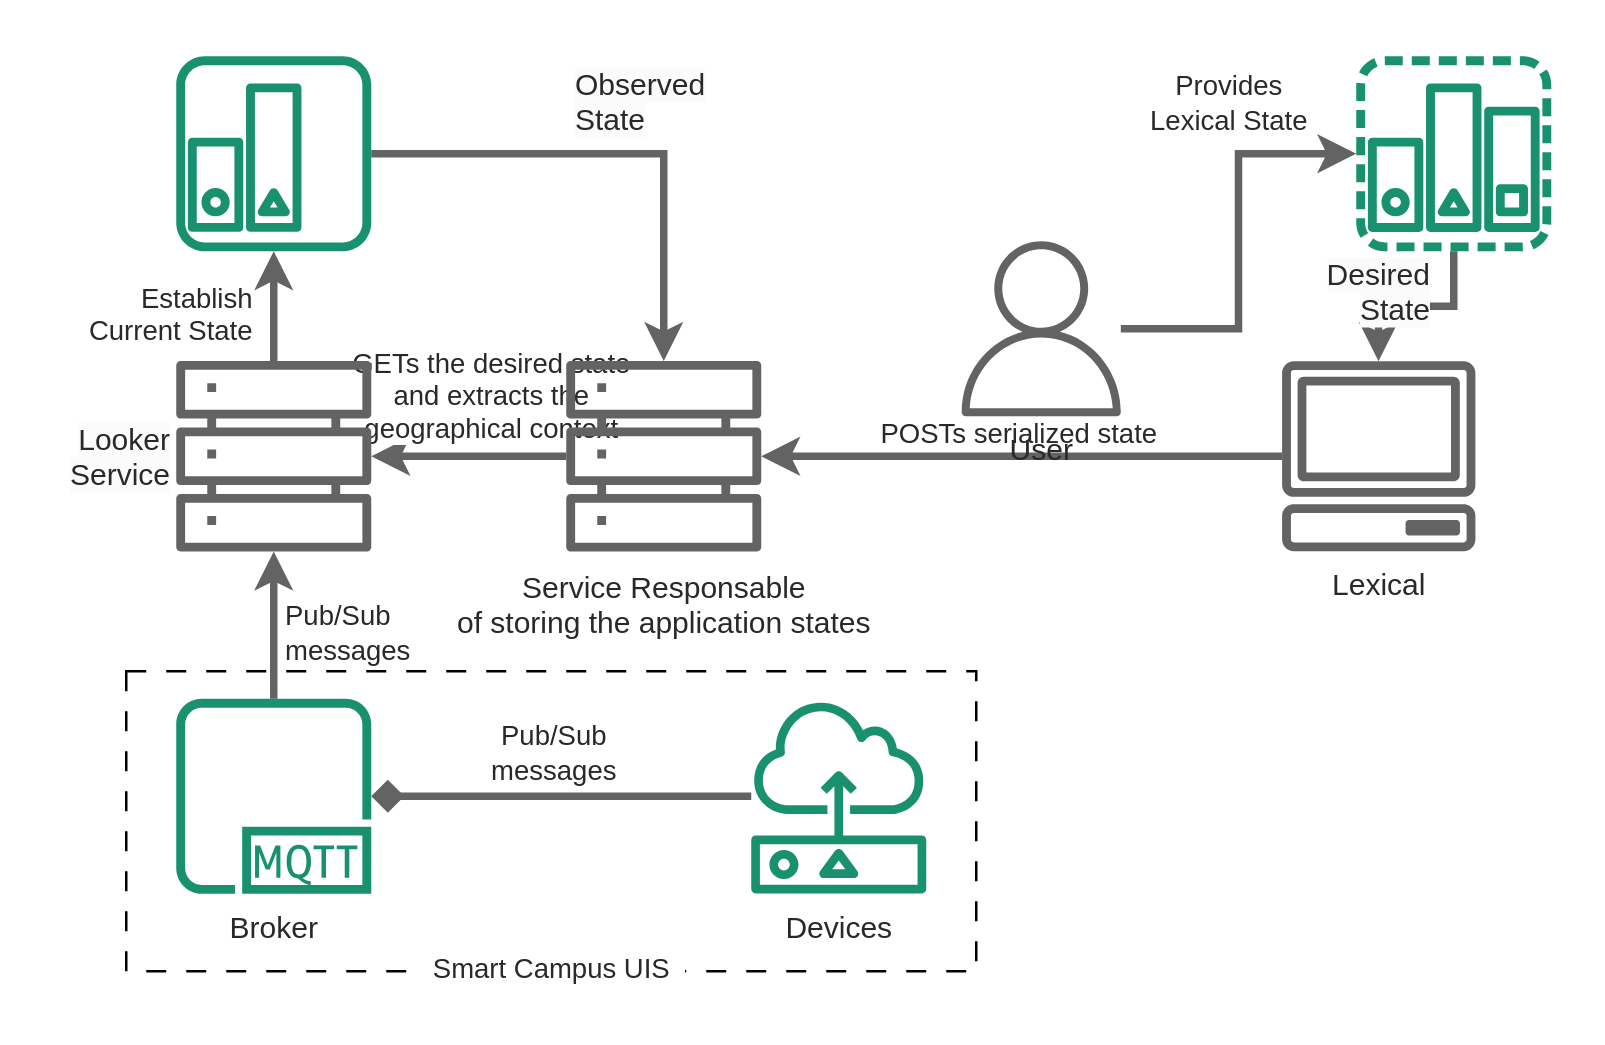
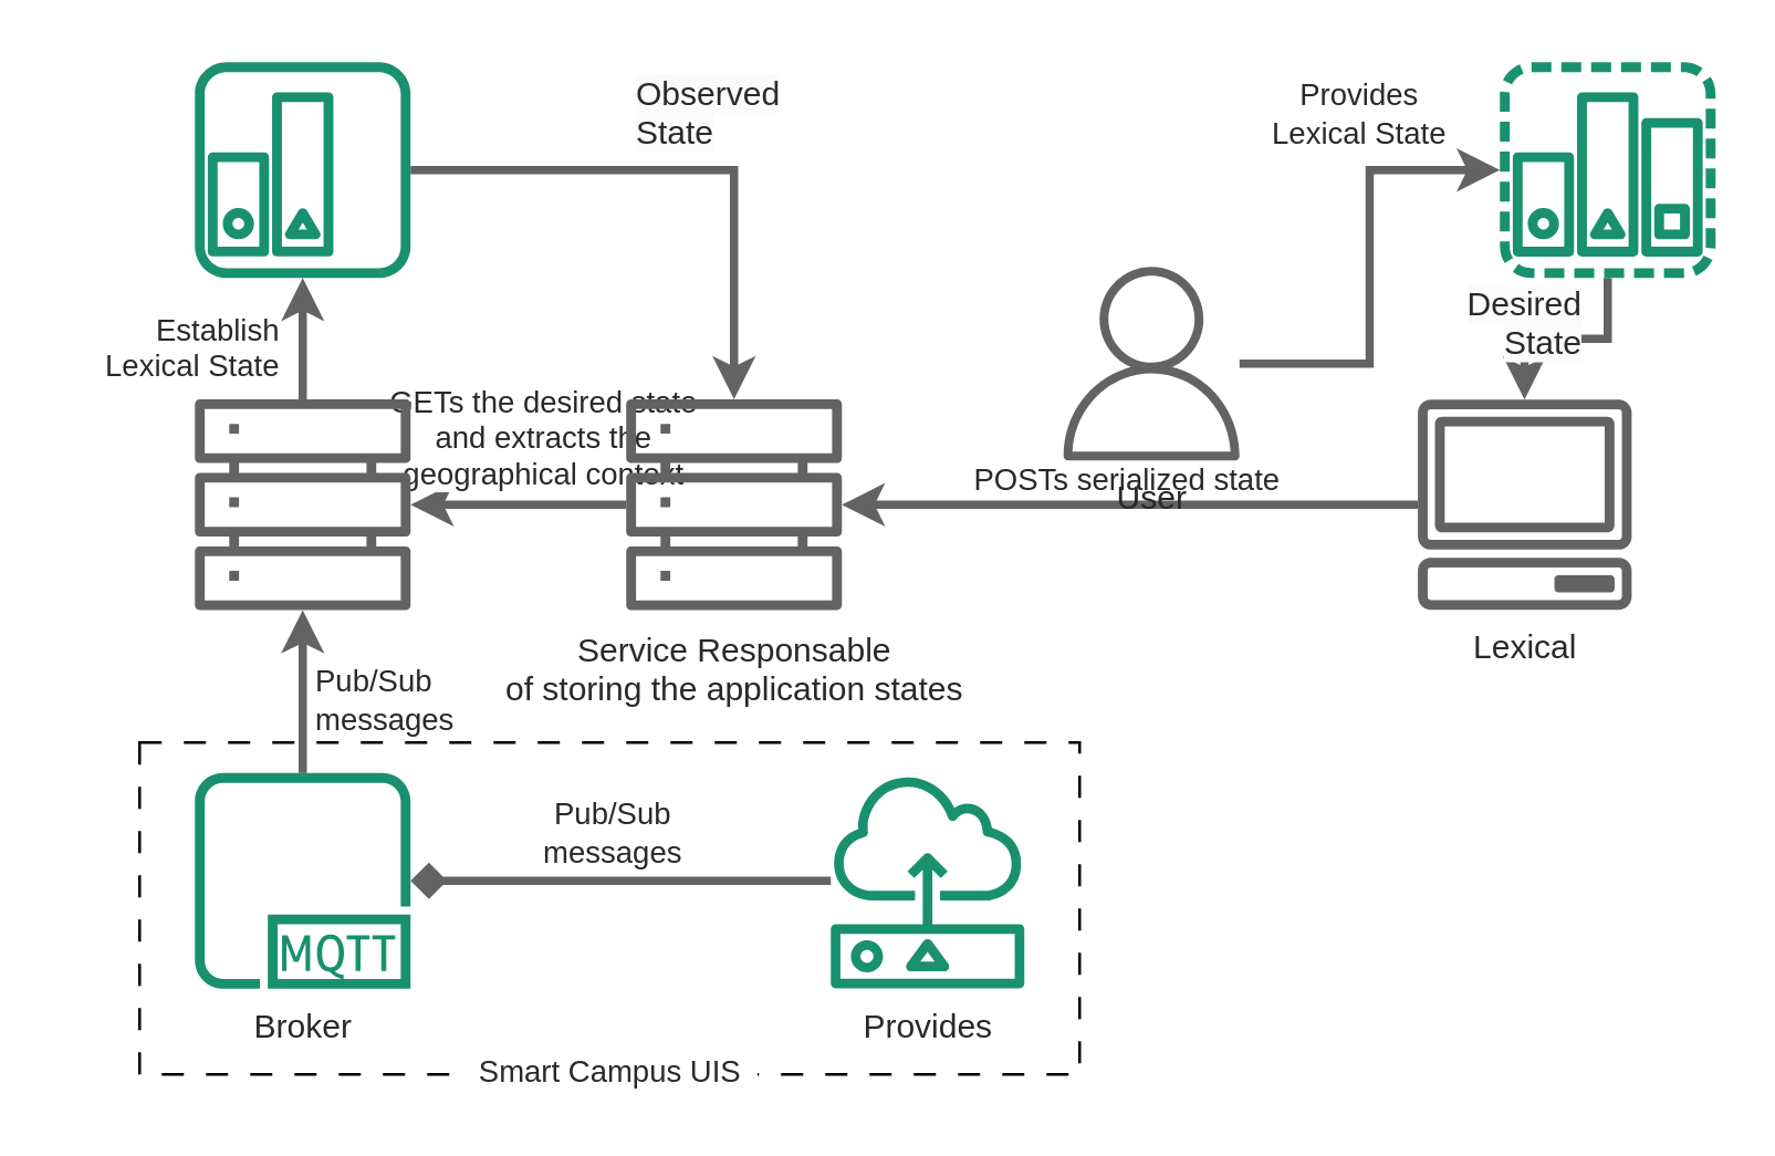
- <mxCell id="22" value="&lt;span style=&quot;font-family: Helvetica; font-size: 11px; font-style: normal; font-variant-ligatures: normal; font-variant-caps: normal; font-weight: 400; letter-spacing: normal; orphans: 2; text-indent: 0px; text-transform: none; widows: 2; word-spacing: 0px; -webkit-text-stroke-width: 0px; text-decoration-thickness: initial; text-decoration-style: initial; text-decoration-color: initial; float: none; display: inline !important;&quot;&gt;Establish&lt;/span&gt;&lt;br style=&quot;border-color: var(--border-color); font-family: Helvetica; font-size: 11px; font-style: normal; font-variant-ligatures: normal; font-variant-caps: normal; font-weight: 400; letter-spacing: normal; orphans: 2; text-indent: 0px; text-transform: none; widows: 2; word-spacing: 0px; -webkit-text-stroke-width: 0px; text-decoration-thickness: initial; text-decoration-style: initial; text-decoration-color: initial;&quot;&gt;&lt;span style=&quot;font-family: Helvetica; font-size: 11px; font-style: normal; font-variant-ligatures: normal; font-variant-caps: normal; font-weight: 400; letter-spacing: normal; orphans: 2; text-indent: 0px; text-transform: none; widows: 2; word-spacing: 0px; -webkit-text-stroke-width: 0px; text-decoration-thickness: initial; text-decoration-style: initial; text-decoration-color: initial; float: none; display: inline !important;&quot;&gt;Current State&lt;/span&gt;" style="text;whiteSpace=wrap;html=1;fontSize=11;fontFamily=Helvetica;fontColor=#292929;align=right;" vertex="1" parent="1"><mxGeometry x="33" y="106" width="70" height="39" as="geometry" /></mxCell>
+ <mxCell id="22" value="&lt;span style=&quot;font-family: Helvetica; font-size: 11px; font-style: normal; font-variant-ligatures: normal; font-variant-caps: normal; font-weight: 400; letter-spacing: normal; orphans: 2; text-indent: 0px; text-transform: none; widows: 2; word-spacing: 0px; -webkit-text-stroke-width: 0px; text-decoration-thickness: initial; text-decoration-style: initial; text-decoration-color: initial; float: none; display: inline !important;&quot;&gt;Establish&lt;/span&gt;&lt;br style=&quot;border-color: var(--border-color); font-family: Helvetica; font-size: 11px; font-style: normal; font-variant-ligatures: normal; font-variant-caps: normal; font-weight: 400; letter-spacing: normal; orphans: 2; text-indent: 0px; text-transform: none; widows: 2; word-spacing: 0px; -webkit-text-stroke-width: 0px; text-decoration-thickness: initial; text-decoration-style: initial; text-decoration-color: initial;&quot;&gt;&lt;span style=&quot;font-family: Helvetica; font-size: 11px; font-style: normal; font-variant-ligatures: normal; font-variant-caps: normal; font-weight: 400; letter-spacing: normal; orphans: 2; text-indent: 0px; text-transform: none; widows: 2; word-spacing: 0px; -webkit-text-stroke-width: 0px; text-decoration-thickness: initial; text-decoration-style: initial; text-decoration-color: initial; float: none; display: inline !important;&quot;&gt;Lexical State&lt;/span&gt;" style="text;whiteSpace=wrap;html=1;fontSize=11;fontFamily=Helvetica;fontColor=#292929;align=right;" vertex="1" parent="1"><mxGeometry x="33" y="106" width="70" height="39" as="geometry" /></mxCell>
- <mxCell id="25" value="&lt;span style=&quot;font-family: Helvetica; font-size: 12px; font-style: normal; font-variant-ligatures: normal; font-variant-caps: normal; font-weight: 400; letter-spacing: normal; orphans: 2; text-indent: 0px; text-transform: none; widows: 2; word-spacing: 0px; -webkit-text-stroke-width: 0px; background-color: rgb(251, 251, 251); text-decoration-thickness: initial; text-decoration-style: initial; text-decoration-color: initial; float: none; display: inline !important;&quot;&gt;Looker&lt;br&gt;Service&lt;br&gt;&lt;/span&gt;" style="text;whiteSpace=wrap;html=1;fontSize=11;fontFamily=Helvetica;fontColor=#292929;align=right;" vertex="1" parent="23"><mxGeometry y="19" width="50" height="40" as="geometry" /></mxCell>
- <mxCell id="6" value="Devices" style="sketch=0;outlineConnect=0;fontColor=#292929;gradientColor=none;fillColor=#19916E;strokeColor=none;dashed=0;verticalLabelPosition=bottom;verticalAlign=top;align=center;html=1;fontSize=12;fontStyle=0;aspect=fixed;pointerEvents=1;shape=mxgraph.aws4.sensor;labelBackgroundColor=none;shadow=0;" vertex="1" parent="1"><mxGeometry x="300" y="279" width="70" height="78" as="geometry" /></mxCell>
+ <mxCell id="6" value="Provides" style="sketch=0;outlineConnect=0;fontColor=#292929;gradientColor=none;fillColor=#19916E;strokeColor=none;dashed=0;verticalLabelPosition=bottom;verticalAlign=top;align=center;html=1;fontSize=12;fontStyle=0;aspect=fixed;pointerEvents=1;shape=mxgraph.aws4.sensor;labelBackgroundColor=none;shadow=0;" vertex="1" parent="1"><mxGeometry x="300" y="279" width="70" height="78" as="geometry" /></mxCell>
